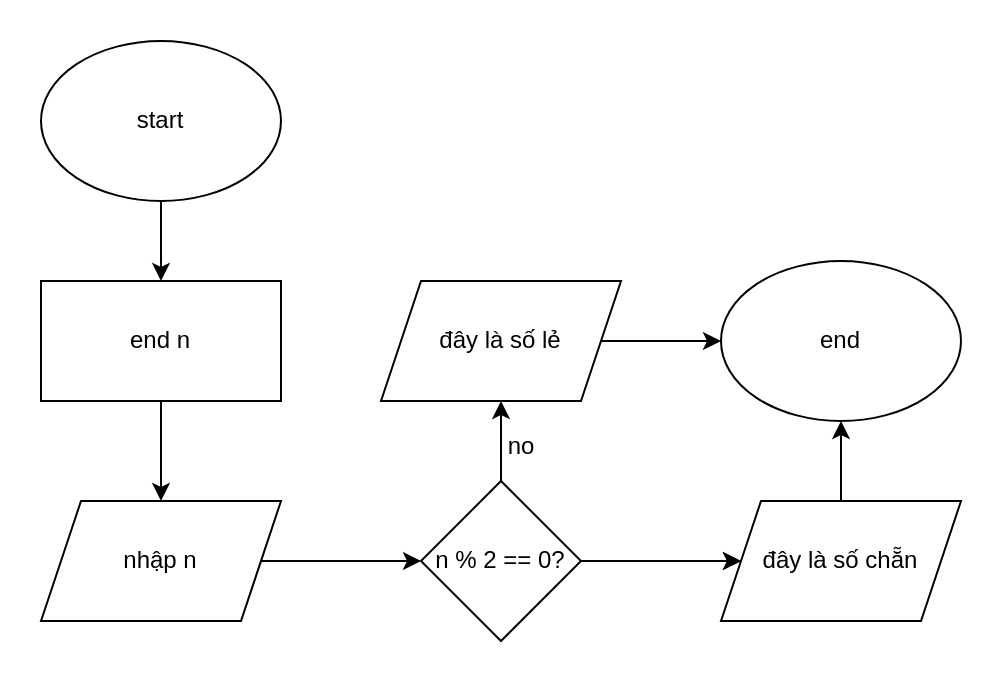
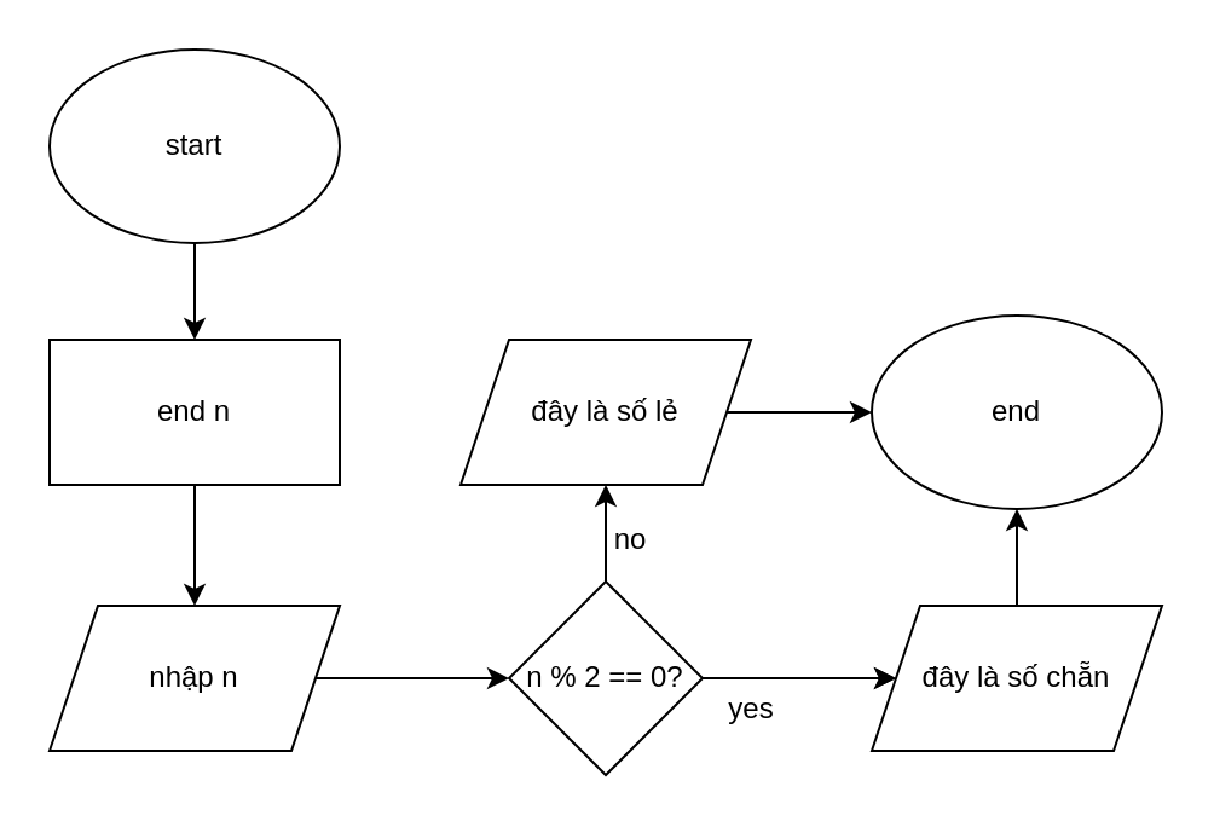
+ <mxCell id="18" value="yes" style="text;html=1;align=center;verticalAlign=middle;resizable=0;points=[];autosize=1;strokeColor=none;fillColor=none;" vertex="1" parent="1"><mxGeometry x="290" y="278" width="40" height="30" as="geometry" /></mxCell>
